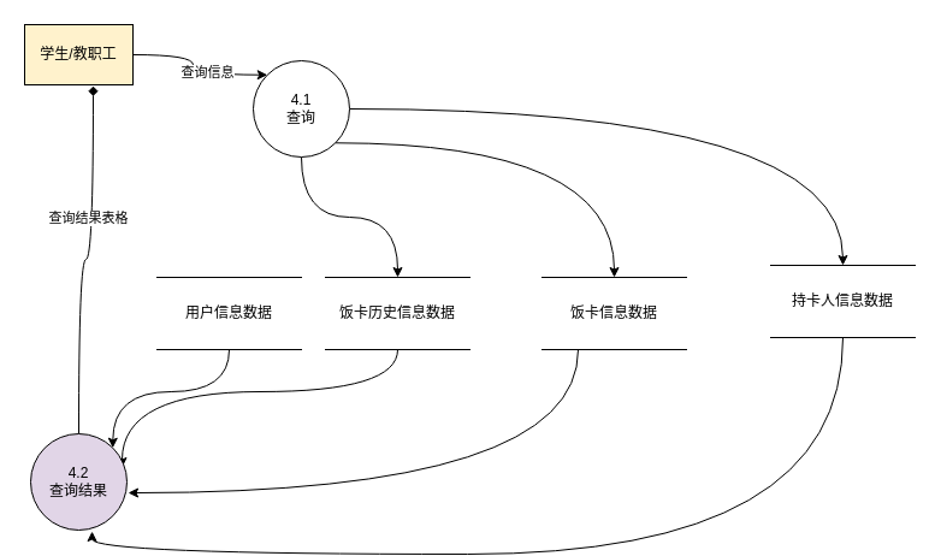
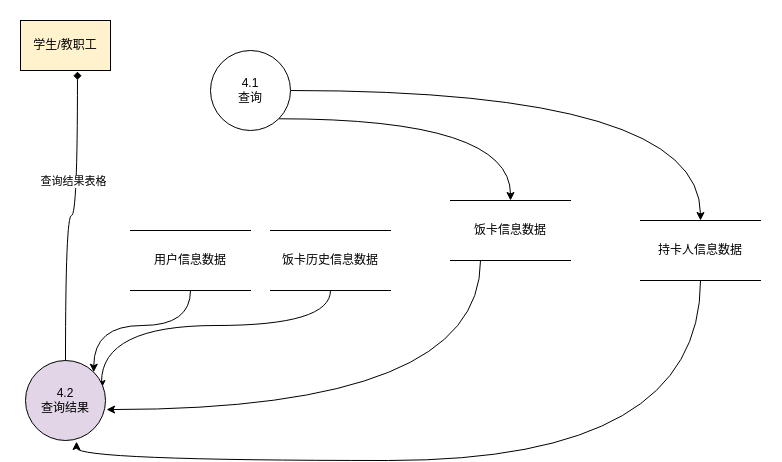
- <mxCell id="2" style="edgeStyle=orthogonalEdgeStyle;curved=1;rounded=0;orthogonalLoop=1;jettySize=auto;html=1;exitX=1;exitY=0.5;exitDx=0;exitDy=0;entryX=0;entryY=0;entryDx=0;entryDy=0;" edge="1" parent="1" source="4" target="12"><mxGeometry relative="1" as="geometry" /></mxCell>
- <mxCell id="3" value="查询信息" style="edgeLabel;html=1;align=center;verticalAlign=middle;resizable=0;points=[];" vertex="1" connectable="0" parent="2"><mxGeometry x="0.21" y="2" relative="1" as="geometry"><mxPoint as="offset" /></mxGeometry></mxCell>
- <mxCell id="9" style="edgeStyle=orthogonalEdgeStyle;curved=1;rounded=0;orthogonalLoop=1;jettySize=auto;html=1;exitX=0.5;exitY=1;exitDx=0;exitDy=0;entryX=0.5;entryY=0;entryDx=0;entryDy=0;" edge="1" parent="1" source="12" target="8"><mxGeometry relative="1" as="geometry" /></mxCell>
- <mxCell id="6" value="饭卡信息数据" style="shape=partialRectangle;whiteSpace=wrap;html=1;left=0;right=0;fillColor=none;" vertex="1" parent="1"><mxGeometry x="450" y="230" width="120" height="60" as="geometry" /></mxCell>
+ <mxCell id="6" value="饭卡信息数据" style="shape=partialRectangle;whiteSpace=wrap;html=1;left=0;right=0;fillColor=none;" vertex="1" parent="1"><mxGeometry x="450" y="200" width="120" height="60" as="geometry" /></mxCell>
